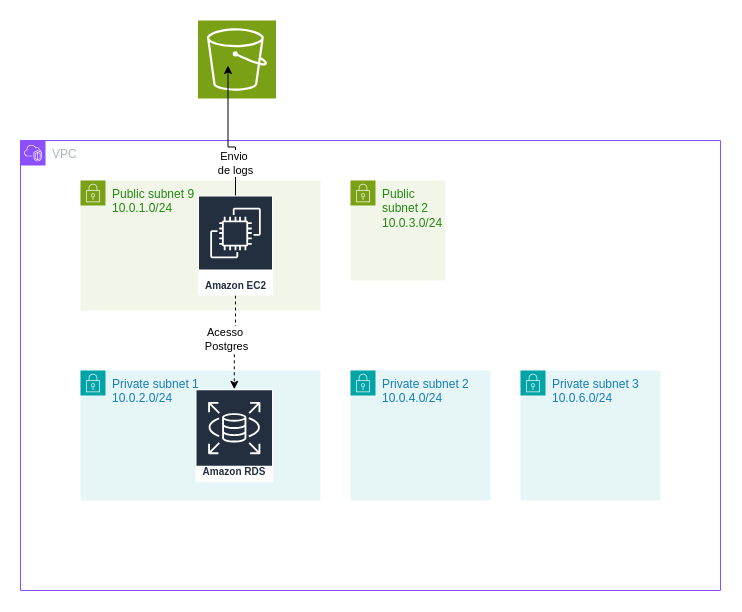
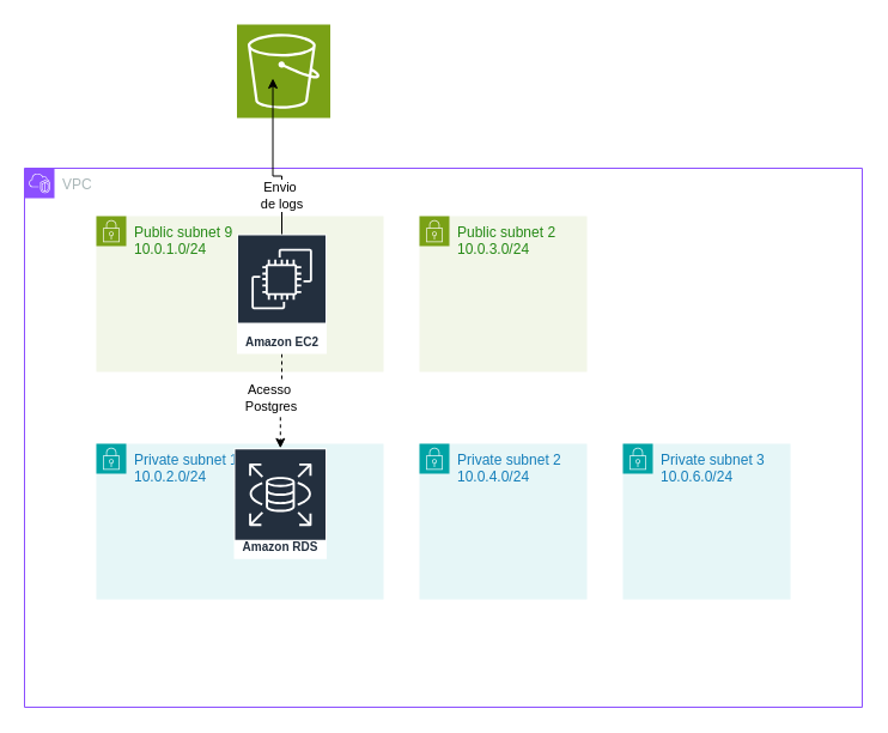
- <mxCell id="8" value="Public subnet 2&lt;div&gt;10.0.3.0/24&lt;br&gt;&lt;/div&gt;" style="points=[[0,0],[0.25,0],[0.5,0],[0.75,0],[1,0],[1,0.25],[1,0.5],[1,0.75],[1,1],[0.75,1],[0.5,1],[0.25,1],[0,1],[0,0.75],[0,0.5],[0,0.25]];outlineConnect=0;gradientColor=none;html=1;whiteSpace=wrap;fontSize=12;fontStyle=0;container=0;pointerEvents=0;collapsible=0;recursiveResize=0;shape=mxgraph.aws4.group;grIcon=mxgraph.aws4.group_security_group;grStroke=0;strokeColor=#7AA116;fillColor=#F2F6E8;verticalAlign=top;align=left;spacingLeft=30;fontColor=#248814;dashed=0;" vertex="1" parent="2"><mxGeometry x="330" y="40" width="95" height="100" as="geometry" /></mxCell>
+ <mxCell id="8" value="Public subnet 2&lt;div&gt;10.0.3.0/24&lt;br&gt;&lt;/div&gt;" style="points=[[0,0],[0.25,0],[0.5,0],[0.75,0],[1,0],[1,0.25],[1,0.5],[1,0.75],[1,1],[0.75,1],[0.5,1],[0.25,1],[0,1],[0,0.75],[0,0.5],[0,0.25]];outlineConnect=0;gradientColor=none;html=1;whiteSpace=wrap;fontSize=12;fontStyle=0;container=0;pointerEvents=0;collapsible=0;recursiveResize=0;shape=mxgraph.aws4.group;grIcon=mxgraph.aws4.group_security_group;grStroke=0;strokeColor=#7AA116;fillColor=#F2F6E8;verticalAlign=top;align=left;spacingLeft=30;fontColor=#248814;dashed=0;" vertex="1" parent="2"><mxGeometry x="330" y="40" width="140" height="130" as="geometry" /></mxCell>
- <mxCell id="4" value="Amazon RDS" style="sketch=0;outlineConnect=0;fontColor=#232F3E;gradientColor=none;strokeColor=#ffffff;fillColor=#232F3E;dashed=0;verticalLabelPosition=middle;verticalAlign=bottom;align=center;html=1;whiteSpace=wrap;fontSize=10;fontStyle=1;spacing=3;shape=mxgraph.aws4.productIcon;prIcon=mxgraph.aws4.rds;" vertex="1" parent="3"><mxGeometry x="115" y="18.75" width="77.5" height="92.5" as="geometry" /></mxCell>
+ <mxCell id="4" value="Amazon RDS" style="sketch=0;outlineConnect=0;fontColor=#232F3E;gradientColor=none;strokeColor=#ffffff;fillColor=#232F3E;dashed=0;verticalLabelPosition=middle;verticalAlign=bottom;align=center;html=1;whiteSpace=wrap;fontSize=10;fontStyle=1;spacing=3;shape=mxgraph.aws4.productIcon;prIcon=mxgraph.aws4.rds;" vertex="1" parent="3"><mxGeometry x="115" y="3.75" width="77.5" height="92.5" as="geometry" /></mxCell>
